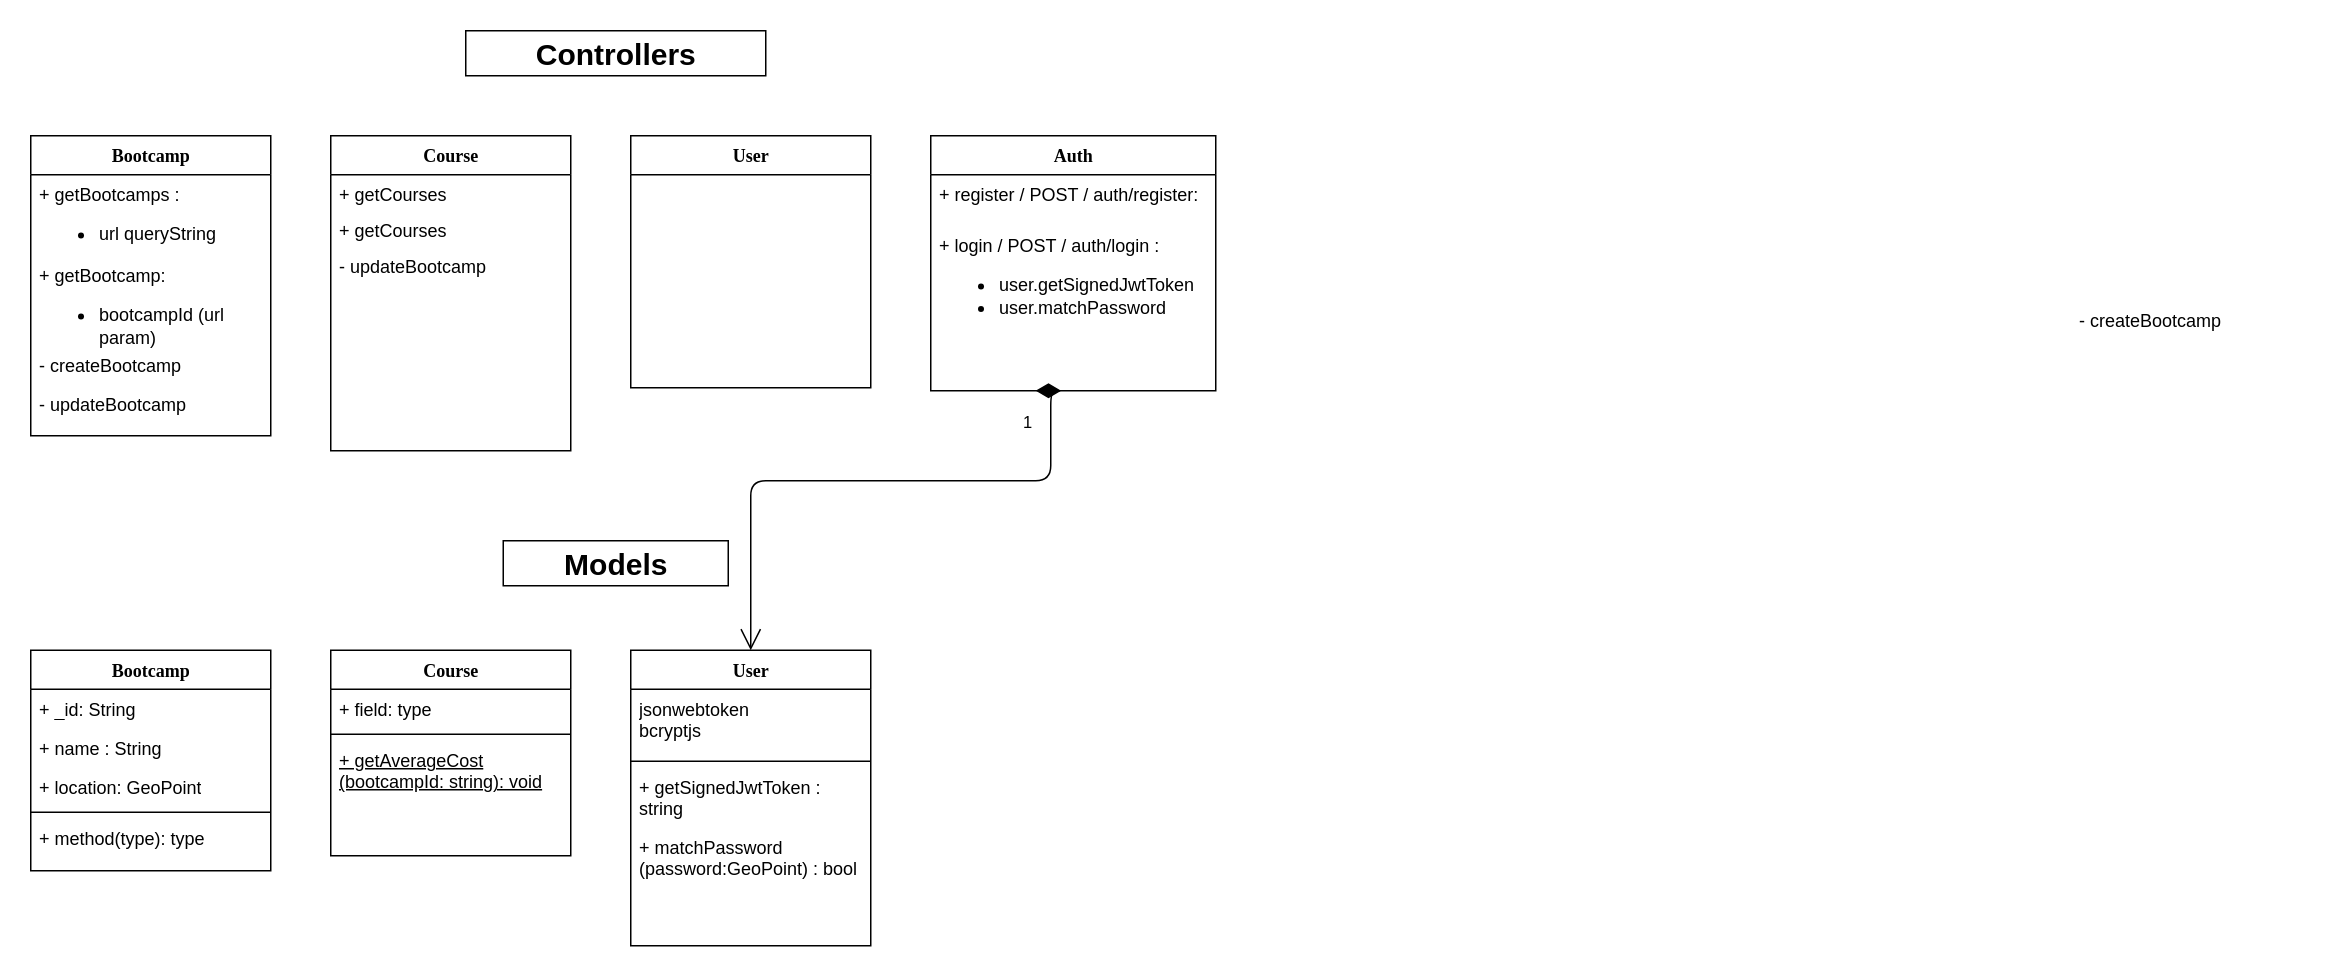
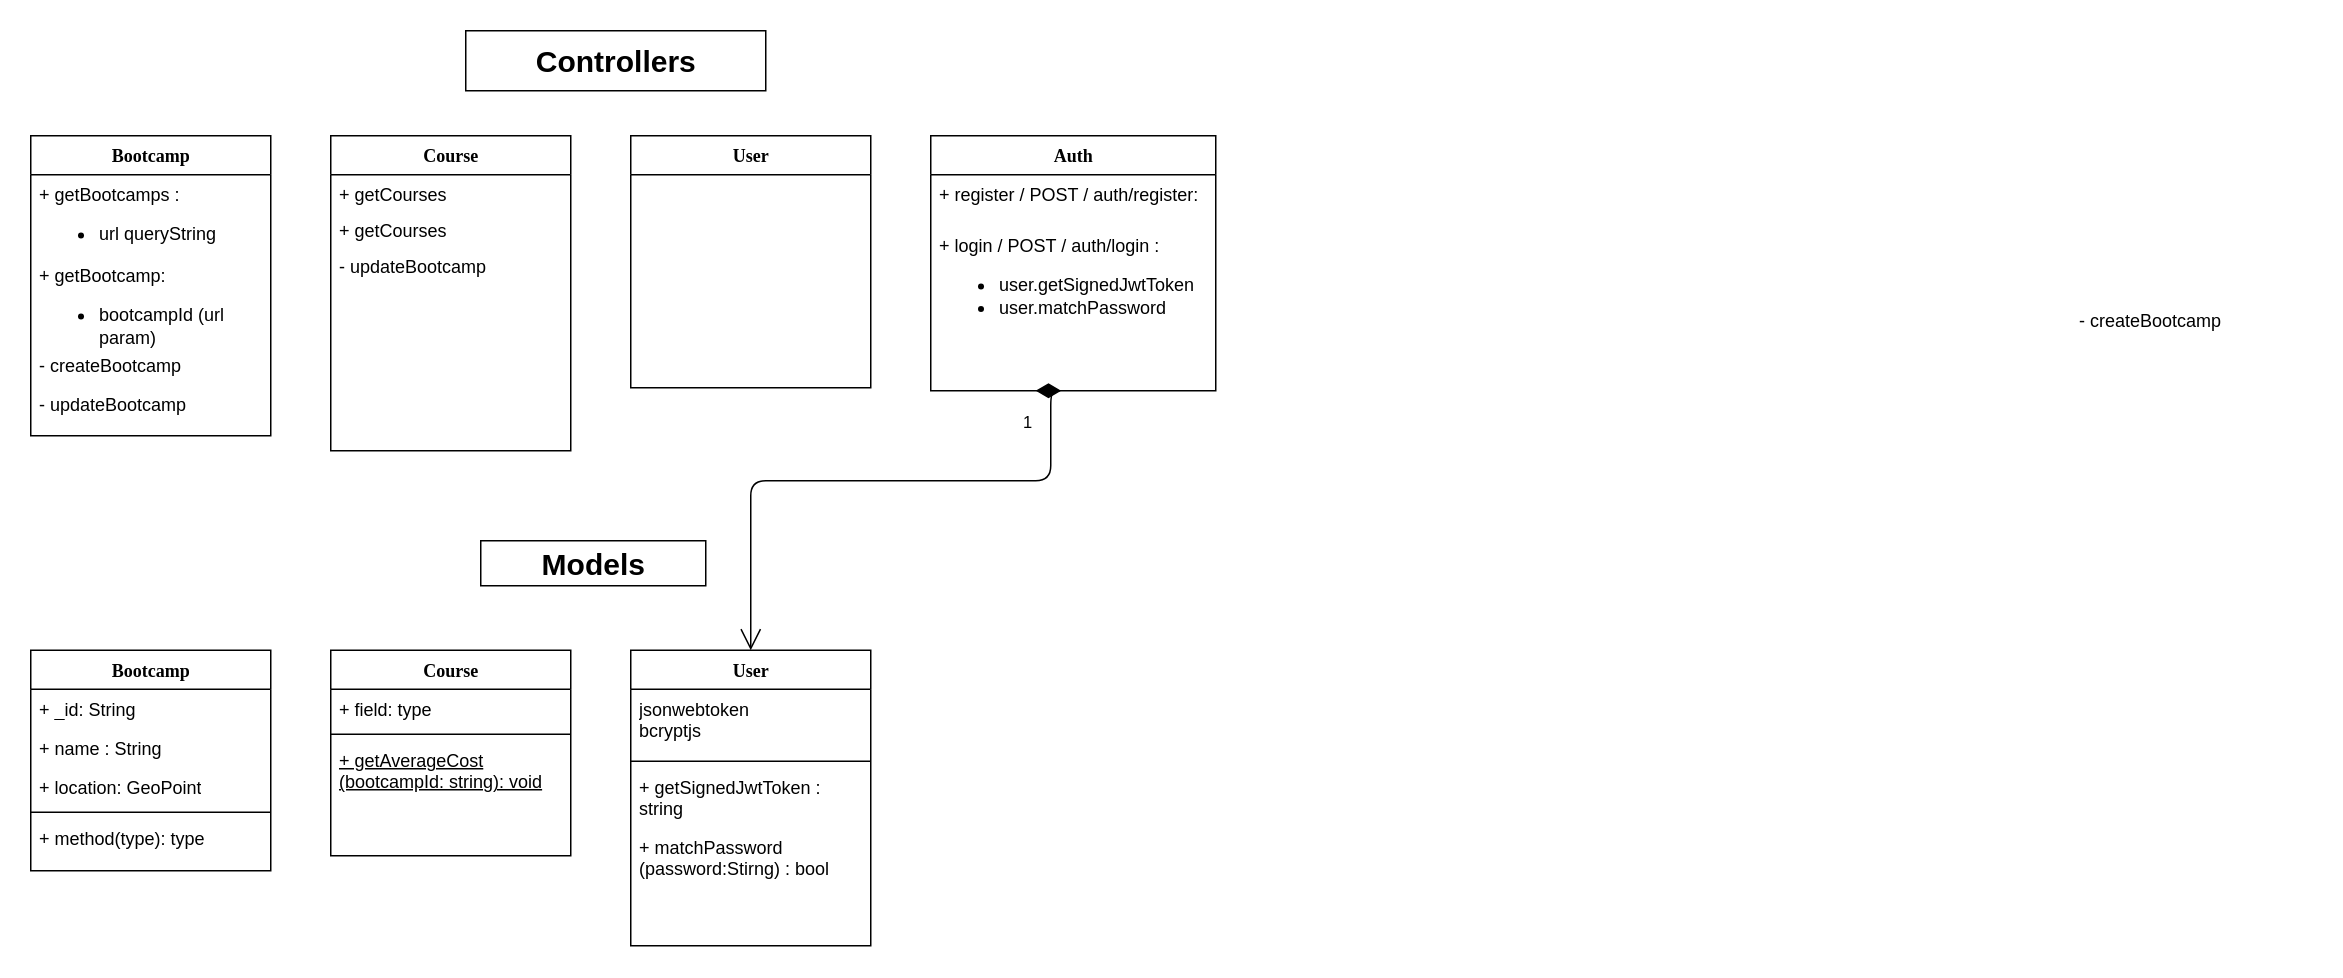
- <mxCell id="18" value="&lt;b&gt;&lt;font style=&quot;font-size: 20px&quot; color=&quot;#000000&quot;&gt;Controllers&lt;/font&gt;&lt;/b&gt;" style="text;html=1;align=center;verticalAlign=middle;dashed=0;fillColor=#ffffff;strokeColor=#000000;" parent="1" vertex="1"><mxGeometry x="310" y="20" width="200" height="30" as="geometry" /></mxCell>
+ <mxCell id="18" value="&lt;b&gt;&lt;font style=&quot;font-size: 20px&quot; color=&quot;#000000&quot;&gt;Controllers&lt;/font&gt;&lt;/b&gt;" style="text;html=1;align=center;verticalAlign=middle;dashed=0;fillColor=#ffffff;strokeColor=#000000;" parent="1" vertex="1"><mxGeometry x="310" y="20" width="200" height="40" as="geometry" /></mxCell>
- <mxCell id="17" value="&lt;b&gt;&lt;font style=&quot;font-size: 20px&quot;&gt;Models&lt;/font&gt;&lt;/b&gt;" style="text;html=1;align=center;verticalAlign=middle;dashed=0;fillColor=#ffffff;strokeColor=#000000;" parent="1" vertex="1"><mxGeometry x="335" y="360" width="150" height="30" as="geometry" /></mxCell>
+ <mxCell id="17" value="&lt;b&gt;&lt;font style=&quot;font-size: 20px&quot;&gt;Models&lt;/font&gt;&lt;/b&gt;" style="text;html=1;align=center;verticalAlign=middle;dashed=0;fillColor=#ffffff;strokeColor=#000000;" parent="1" vertex="1"><mxGeometry x="320" y="360" width="150" height="30" as="geometry" /></mxCell>
- <mxCell id="16" value="+ matchPassword (password:GeoPoint) : bool" style="text;html=1;strokeColor=none;fillColor=none;align=left;verticalAlign=top;spacingLeft=4;spacingRight=4;whiteSpace=wrap;overflow=hidden;rotatable=0;points=[[0,0.5],[1,0.5]];portConstraint=eastwest;" parent="12" vertex="1"><mxGeometry y="118" width="160" height="50" as="geometry" /></mxCell>
+ <mxCell id="16" value="+ matchPassword (password:Stirng) : bool" style="text;html=1;strokeColor=none;fillColor=none;align=left;verticalAlign=top;spacingLeft=4;spacingRight=4;whiteSpace=wrap;overflow=hidden;rotatable=0;points=[[0,0.5],[1,0.5]];portConstraint=eastwest;" parent="12" vertex="1"><mxGeometry y="118" width="160" height="50" as="geometry" /></mxCell>
